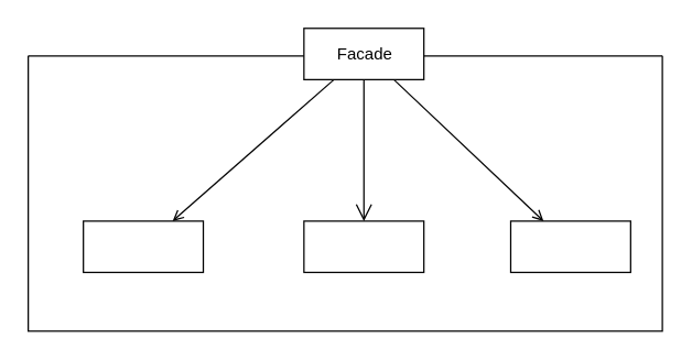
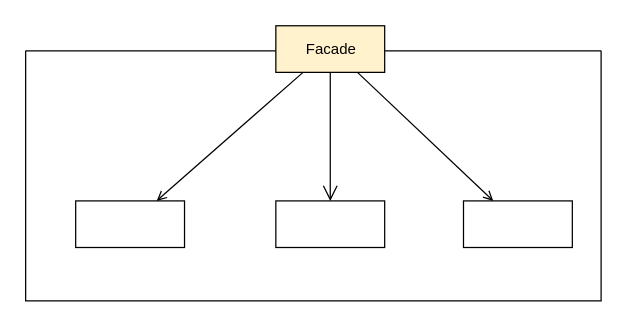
- <mxCell id="9" value="Facade" style="html=1;" parent="1" vertex="1"><mxGeometry x="220" y="20" width="87" height="37.25" as="geometry" /></mxCell>
+ <mxCell id="9" value="Facade" style="html=1;fillColor=#fff2cc;" parent="1" vertex="1"><mxGeometry x="220" y="20" width="87" height="37.25" as="geometry" /></mxCell>
